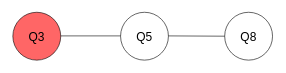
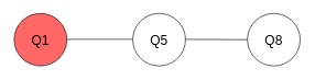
- <mxCell id="7" value="&lt;font style=&quot;font-size: 20px;&quot;&gt;Q3&lt;/font&gt;" style="text;html=1;align=center;verticalAlign=middle;whiteSpace=wrap;rounded=0;" vertex="1" parent="1"><mxGeometry x="30" y="45" width="60" height="30" as="geometry" /></mxCell>
+ <mxCell id="7" value="&lt;font style=&quot;font-size: 20px;&quot;&gt;Q1&lt;/font&gt;" style="text;html=1;align=center;verticalAlign=middle;whiteSpace=wrap;rounded=0;" vertex="1" parent="1"><mxGeometry x="30" y="45" width="60" height="30" as="geometry" /></mxCell>
